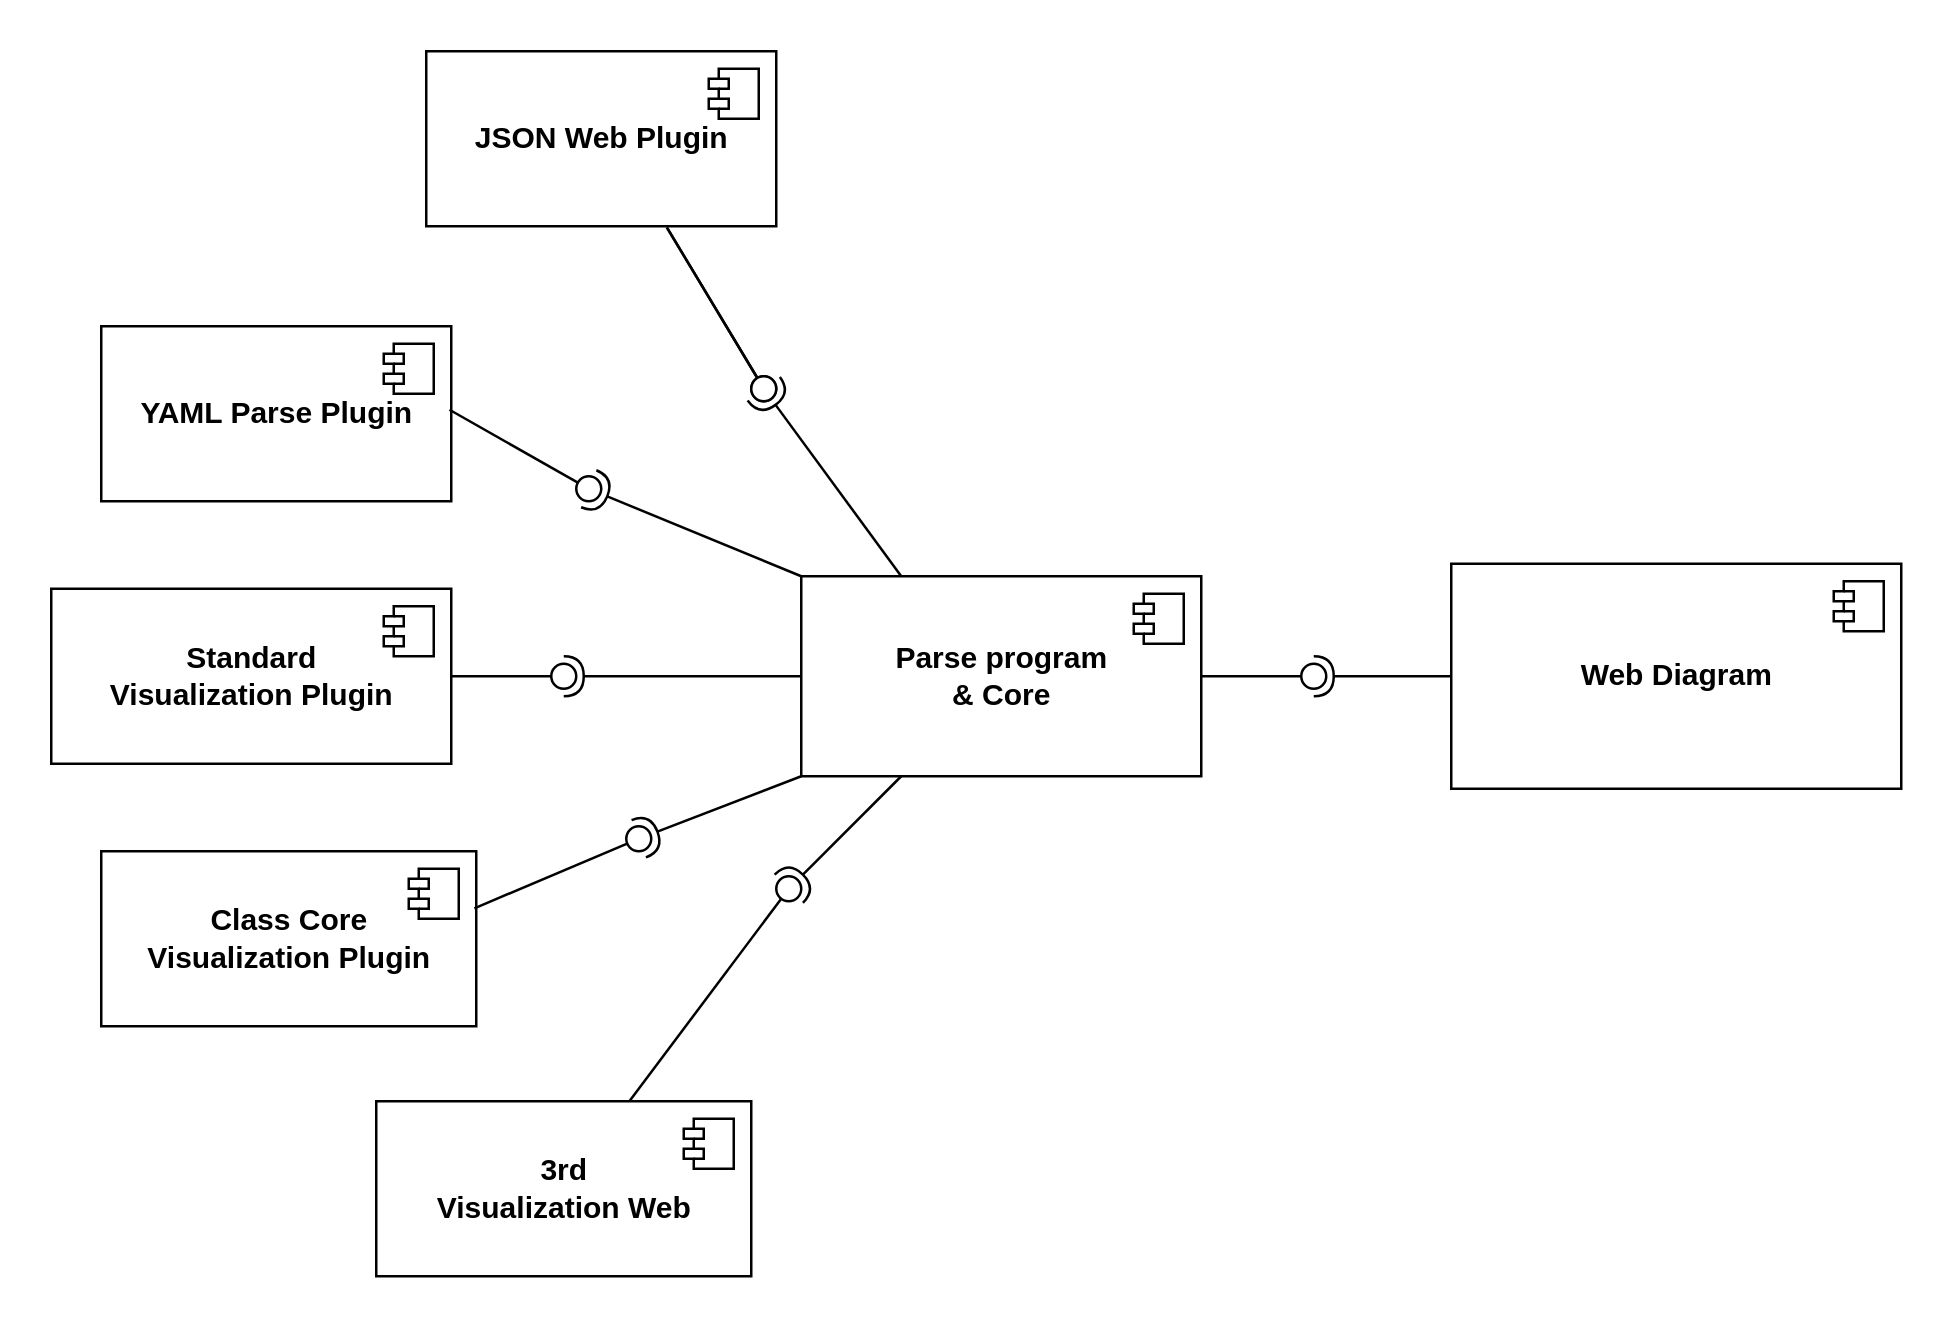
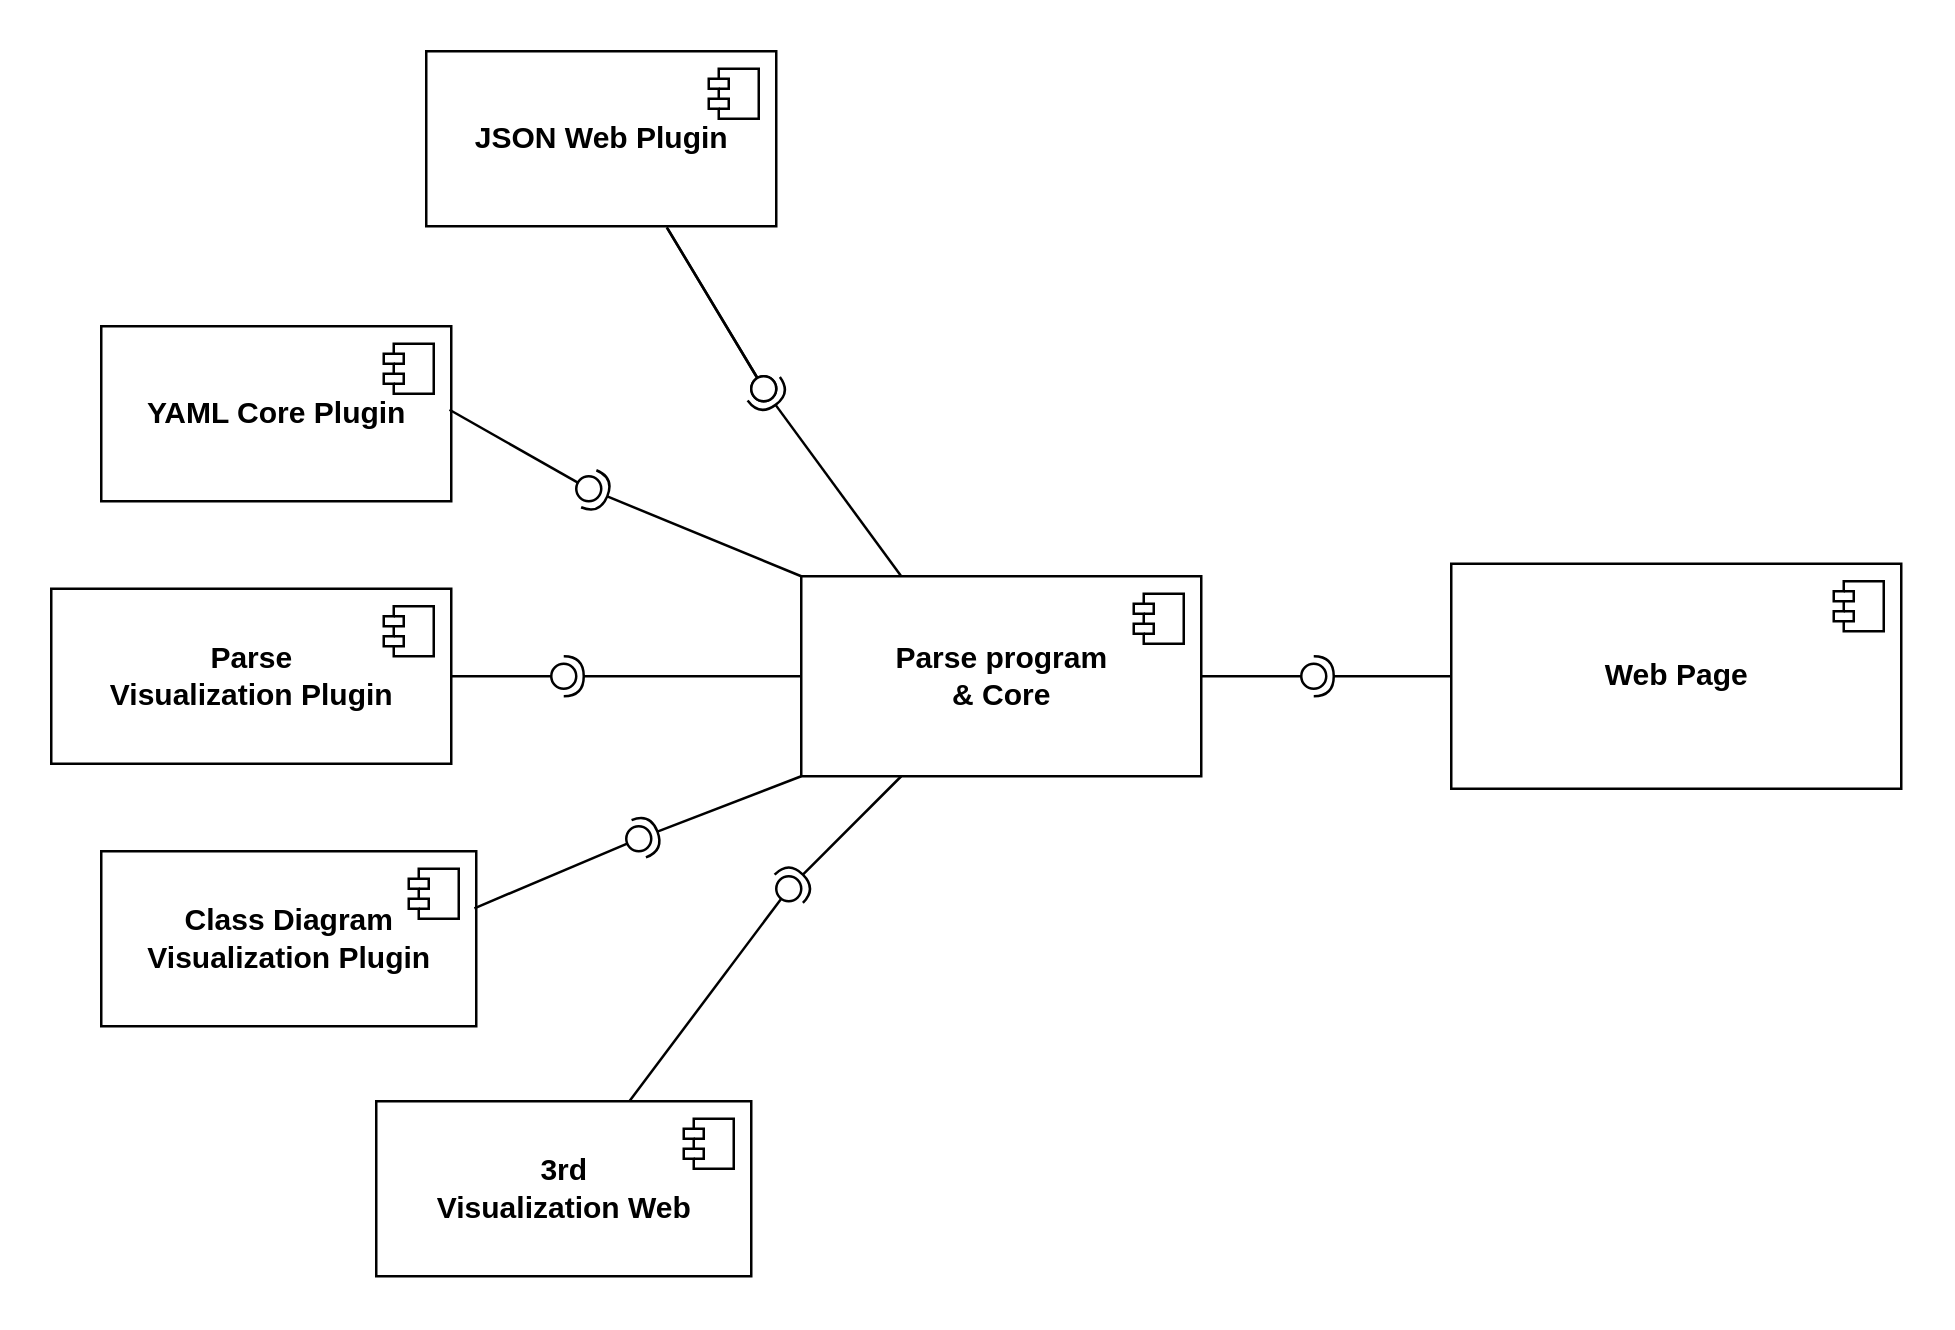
- <mxCell id="6" value="&lt;b&gt;YAML Parse Plugin&lt;/b&gt;" style="html=1;dropTarget=0;" vertex="1" parent="1"><mxGeometry x="40" y="130" width="140" height="70" as="geometry" /></mxCell>
+ <mxCell id="6" value="&lt;b&gt;YAML Core Plugin&lt;/b&gt;" style="html=1;dropTarget=0;" vertex="1" parent="1"><mxGeometry x="40" y="130" width="140" height="70" as="geometry" /></mxCell>
- <mxCell id="8" value="&lt;b&gt;Standard &lt;br&gt;Visualization Plugin&lt;br&gt;&lt;/b&gt;" style="html=1;dropTarget=0;" vertex="1" parent="1"><mxGeometry x="20" y="235" width="160" height="70" as="geometry" /></mxCell>
+ <mxCell id="8" value="&lt;b&gt;Parse &lt;br&gt;Visualization Plugin&lt;br&gt;&lt;/b&gt;" style="html=1;dropTarget=0;" vertex="1" parent="1"><mxGeometry x="20" y="235" width="160" height="70" as="geometry" /></mxCell>
- <mxCell id="29" value="&lt;b&gt;Web Diagram&lt;/b&gt;" style="html=1;dropTarget=0;" vertex="1" parent="1"><mxGeometry x="580" y="225" width="180" height="90" as="geometry" /></mxCell>
+ <mxCell id="29" value="&lt;b&gt;Web Page&lt;/b&gt;" style="html=1;dropTarget=0;" vertex="1" parent="1"><mxGeometry x="580" y="225" width="180" height="90" as="geometry" /></mxCell>
- <mxCell id="10" value="&lt;b&gt;Class Core &lt;br&gt;Visualization Plugin&lt;br&gt;&lt;/b&gt;" style="html=1;dropTarget=0;" vertex="1" parent="1"><mxGeometry x="40" y="340" width="150" height="70" as="geometry" /></mxCell>
+ <mxCell id="10" value="&lt;b&gt;Class Diagram &lt;br&gt;Visualization Plugin&lt;br&gt;&lt;/b&gt;" style="html=1;dropTarget=0;" vertex="1" parent="1"><mxGeometry x="40" y="340" width="150" height="70" as="geometry" /></mxCell>
